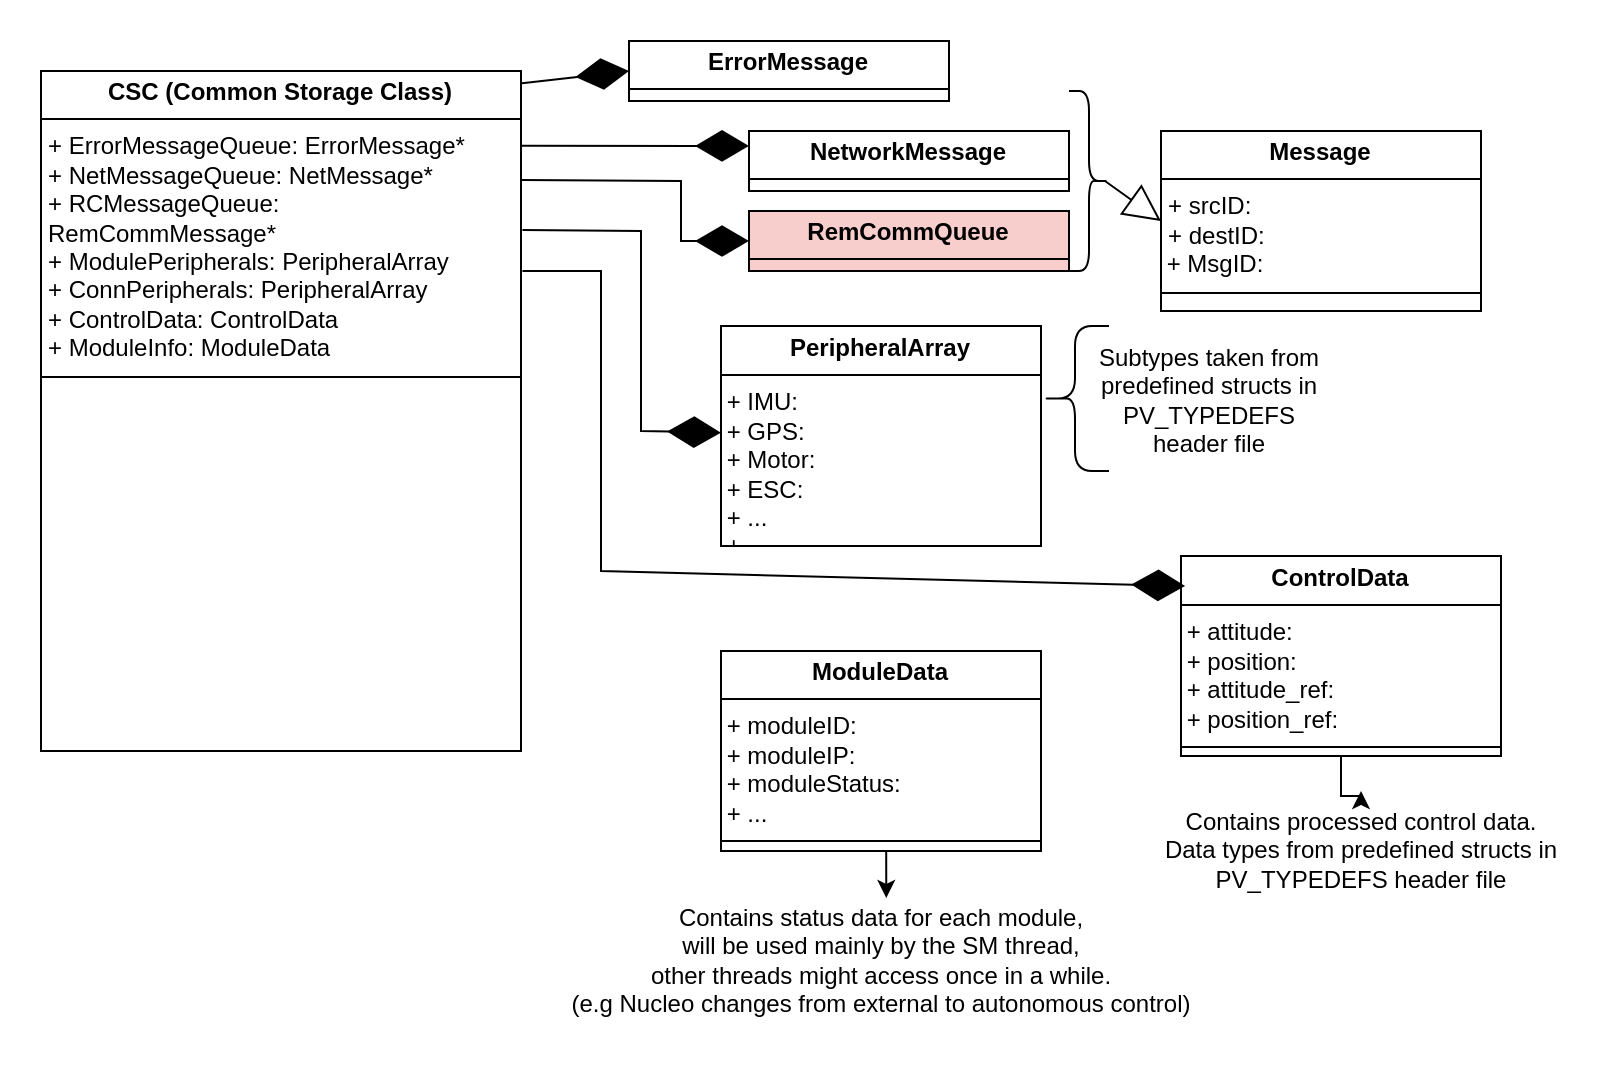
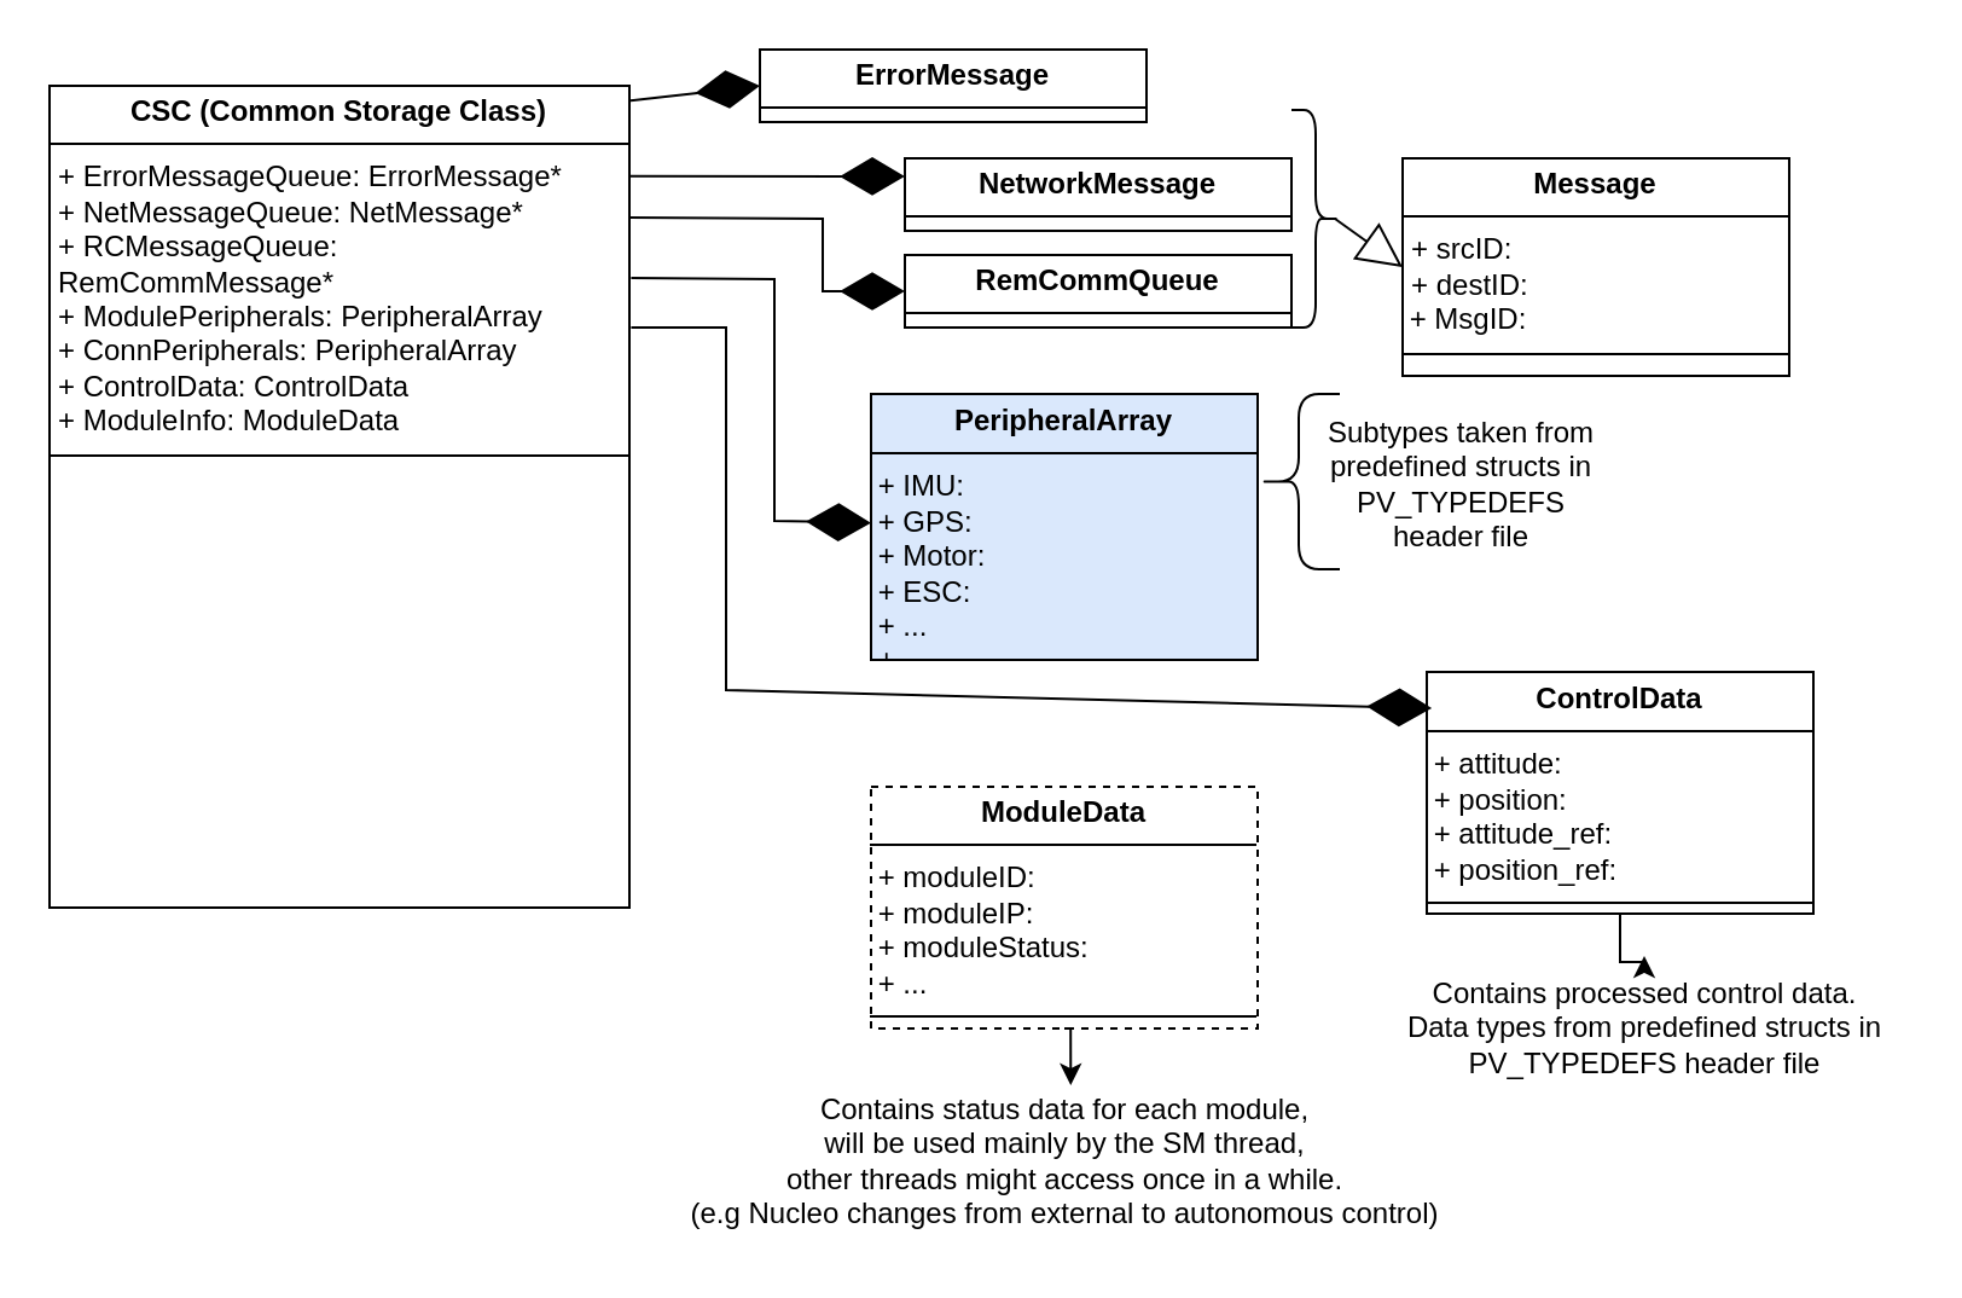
- <mxCell id="22" value="&lt;p style=&quot;margin:0px;margin-top:4px;text-align:center;&quot;&gt;&lt;b&gt;RemCommQueue&lt;/b&gt;&lt;br&gt;&lt;/p&gt;&lt;hr size=&quot;1&quot; style=&quot;border-style:solid;&quot;&gt;&lt;br&gt;&lt;hr size=&quot;1&quot; style=&quot;border-style:solid;&quot;&gt;" style="verticalAlign=top;align=left;overflow=fill;html=1;whiteSpace=wrap;fillColor=#f8cecc;" parent="1" vertex="1"><mxGeometry x="374" y="105" width="160" height="30" as="geometry" /></mxCell>
+ <mxCell id="22" value="&lt;p style=&quot;margin:0px;margin-top:4px;text-align:center;&quot;&gt;&lt;b&gt;RemCommQueue&lt;/b&gt;&lt;br&gt;&lt;/p&gt;&lt;hr size=&quot;1&quot; style=&quot;border-style:solid;&quot;&gt;&lt;br&gt;&lt;hr size=&quot;1&quot; style=&quot;border-style:solid;&quot;&gt;" style="verticalAlign=top;align=left;overflow=fill;html=1;whiteSpace=wrap;" parent="1" vertex="1"><mxGeometry x="374" y="105" width="160" height="30" as="geometry" /></mxCell>
- <mxCell id="11" value="&lt;p style=&quot;margin:0px;margin-top:4px;text-align:center;&quot;&gt;&lt;b&gt;PeripheralArray&lt;/b&gt;&lt;/p&gt;&lt;hr size=&quot;1&quot; style=&quot;border-style:solid;&quot;&gt;&lt;div&gt;&amp;nbsp;+ IMU:&lt;/div&gt;&lt;div&gt;&amp;nbsp;+ GPS:&lt;/div&gt;&lt;div&gt;&amp;nbsp;+ Motor:&lt;/div&gt;&lt;div&gt;&amp;nbsp;+ ESC:&lt;/div&gt;&lt;div&gt;&amp;nbsp;+ ...&lt;/div&gt;&lt;div&gt;&amp;nbsp;+ &lt;br&gt;&lt;/div&gt;&lt;p style=&quot;margin:0px;margin-left:4px;&quot;&gt;&lt;/p&gt;&lt;hr size=&quot;1&quot; style=&quot;border-style:solid;&quot;&gt;&lt;p style=&quot;margin:0px;margin-left:4px;&quot;&gt;&lt;br&gt;&lt;/p&gt;" style="verticalAlign=top;align=left;overflow=fill;html=1;whiteSpace=wrap;" parent="1" vertex="1"><mxGeometry x="360" y="162.5" width="160" height="110" as="geometry" /></mxCell>
+ <mxCell id="11" value="&lt;p style=&quot;margin:0px;margin-top:4px;text-align:center;&quot;&gt;&lt;b&gt;PeripheralArray&lt;/b&gt;&lt;/p&gt;&lt;hr size=&quot;1&quot; style=&quot;border-style:solid;&quot;&gt;&lt;div&gt;&amp;nbsp;+ IMU:&lt;/div&gt;&lt;div&gt;&amp;nbsp;+ GPS:&lt;/div&gt;&lt;div&gt;&amp;nbsp;+ Motor:&lt;/div&gt;&lt;div&gt;&amp;nbsp;+ ESC:&lt;/div&gt;&lt;div&gt;&amp;nbsp;+ ...&lt;/div&gt;&lt;div&gt;&amp;nbsp;+ &lt;br&gt;&lt;/div&gt;&lt;p style=&quot;margin:0px;margin-left:4px;&quot;&gt;&lt;/p&gt;&lt;hr size=&quot;1&quot; style=&quot;border-style:solid;&quot;&gt;&lt;p style=&quot;margin:0px;margin-left:4px;&quot;&gt;&lt;br&gt;&lt;/p&gt;" style="verticalAlign=top;align=left;overflow=fill;html=1;whiteSpace=wrap;fillColor=#dae8fc;" parent="1" vertex="1"><mxGeometry x="360" y="162.5" width="160" height="110" as="geometry" /></mxCell>
- <mxCell id="16" value="&lt;p style=&quot;margin:0px;margin-top:4px;text-align:center;&quot;&gt;&lt;b&gt;ModuleData&lt;/b&gt;&lt;/p&gt;&lt;hr size=&quot;1&quot; style=&quot;border-style:solid;&quot;&gt;&lt;div&gt;&amp;nbsp;+ moduleID:&lt;/div&gt;&lt;div&gt;&amp;nbsp;+ moduleIP:&lt;/div&gt;&lt;div&gt;&amp;nbsp;+ moduleStatus:&lt;/div&gt;&lt;div&gt;&amp;nbsp;+ ...&lt;br&gt;&lt;/div&gt;&lt;hr size=&quot;1&quot; style=&quot;border-style:solid;&quot;&gt;" style="verticalAlign=top;align=left;overflow=fill;html=1;whiteSpace=wrap;" parent="1" vertex="1"><mxGeometry x="360" y="325" width="160" height="100" as="geometry" /></mxCell>
+ <mxCell id="16" value="&lt;p style=&quot;margin:0px;margin-top:4px;text-align:center;&quot;&gt;&lt;b&gt;ModuleData&lt;/b&gt;&lt;/p&gt;&lt;hr size=&quot;1&quot; style=&quot;border-style:solid;&quot;&gt;&lt;div&gt;&amp;nbsp;+ moduleID:&lt;/div&gt;&lt;div&gt;&amp;nbsp;+ moduleIP:&lt;/div&gt;&lt;div&gt;&amp;nbsp;+ moduleStatus:&lt;/div&gt;&lt;div&gt;&amp;nbsp;+ ...&lt;br&gt;&lt;/div&gt;&lt;hr size=&quot;1&quot; style=&quot;border-style:solid;&quot;&gt;" style="verticalAlign=top;align=left;overflow=fill;html=1;whiteSpace=wrap;dashed=1;" parent="1" vertex="1"><mxGeometry x="360" y="325" width="160" height="100" as="geometry" /></mxCell>
